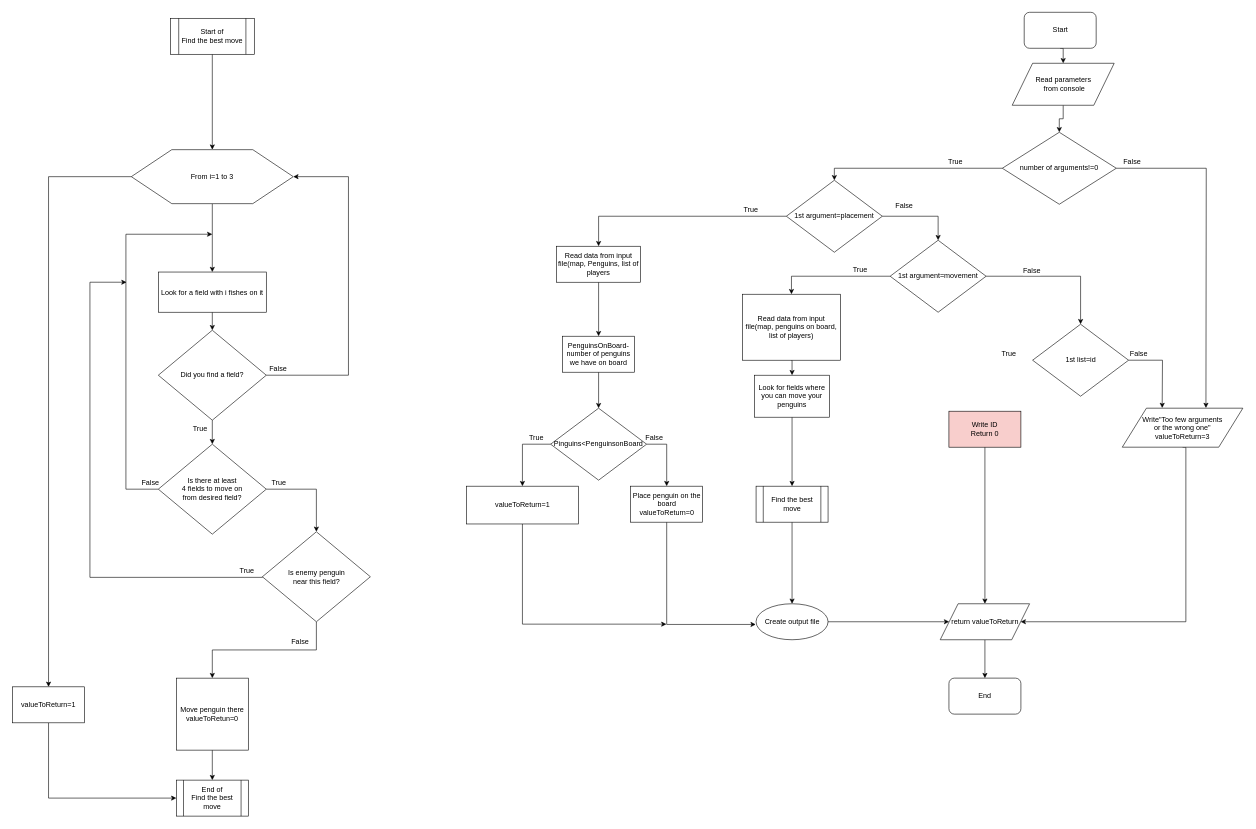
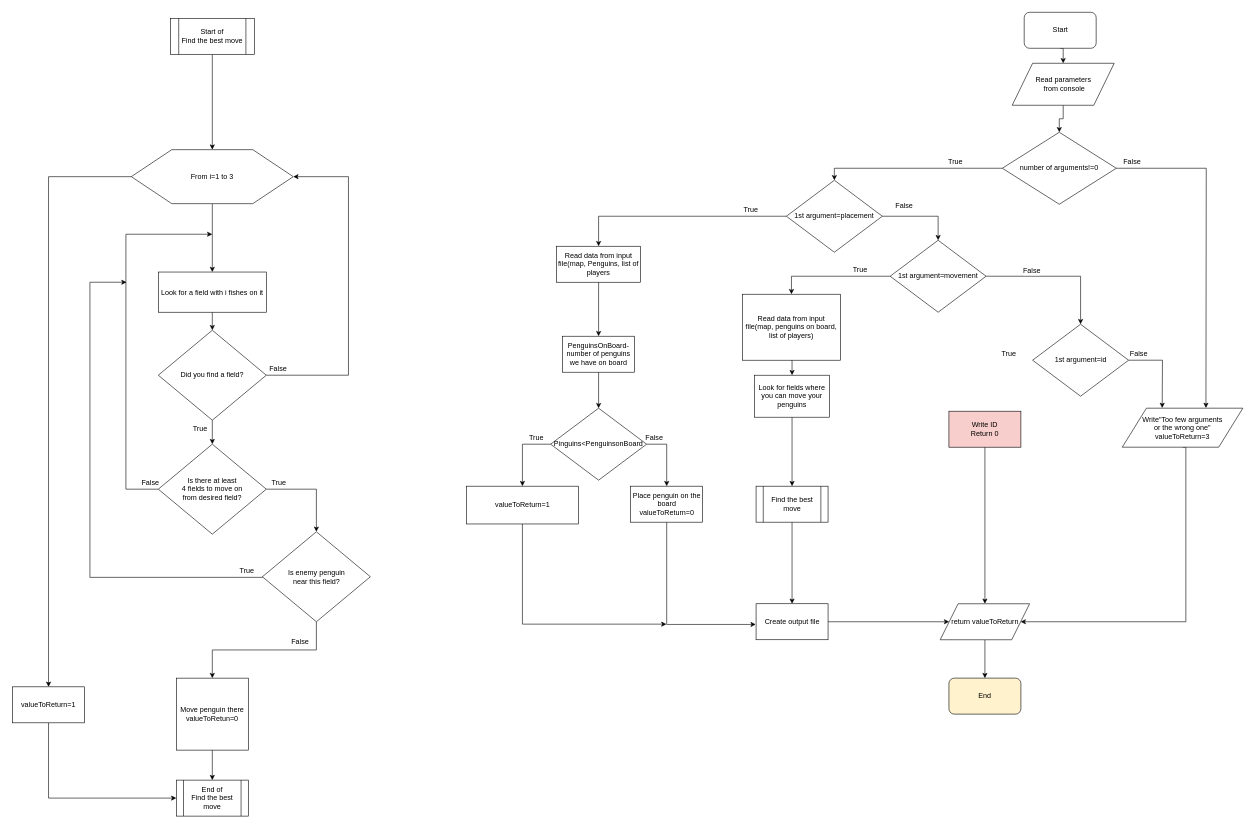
- <mxCell id="34" value="1st list=id" style="rhombus;whiteSpace=wrap;html=1;rounded=0;" parent="1" vertex="1"><mxGeometry x="1720.5" y="540" width="160" height="120" as="geometry" /></mxCell>
+ <mxCell id="34" value="1st argument=id" style="rhombus;whiteSpace=wrap;html=1;rounded=0;" parent="1" vertex="1"><mxGeometry x="1720.5" y="540" width="160" height="120" as="geometry" /></mxCell>
- <mxCell id="18" value="Create output file" style="ellipse;whiteSpace=wrap;html=1;" parent="1" vertex="1"><mxGeometry x="1259.5" y="1006" width="120" height="60" as="geometry" /></mxCell>
+ <mxCell id="18" value="Create output file" style="rounded=0;whiteSpace=wrap;html=1;" parent="1" vertex="1"><mxGeometry x="1259.5" y="1006" width="120" height="60" as="geometry" /></mxCell>
- <mxCell id="5" value="End" style="rounded=1;whiteSpace=wrap;html=1;" parent="1" vertex="1"><mxGeometry x="1581" y="1130" width="120" height="60" as="geometry" /></mxCell>
+ <mxCell id="5" value="End" style="rounded=1;whiteSpace=wrap;html=1;fillColor=#fff2cc;" parent="1" vertex="1"><mxGeometry x="1581" y="1130" width="120" height="60" as="geometry" /></mxCell>
